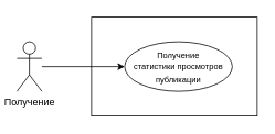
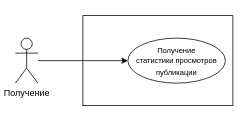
- <mxCell id="5" value="&lt;font style=&quot;font-size: 10px&quot;&gt;Получение&lt;br&gt;статистики просмотров публикации&lt;/font&gt;" style="ellipse;whiteSpace=wrap;html=1;" parent="1" vertex="1"><mxGeometry x="150" y="50" width="130" height="60" as="geometry" /></mxCell>
+ <mxCell id="5" value="&lt;font style=&quot;font-size: 10px&quot;&gt;Получение&lt;br&gt;статистики просмотров публикации&lt;/font&gt;" style="ellipse;whiteSpace=wrap;html=1;" parent="1" vertex="1"><mxGeometry x="170" y="50" width="130" height="60" as="geometry" /></mxCell>
